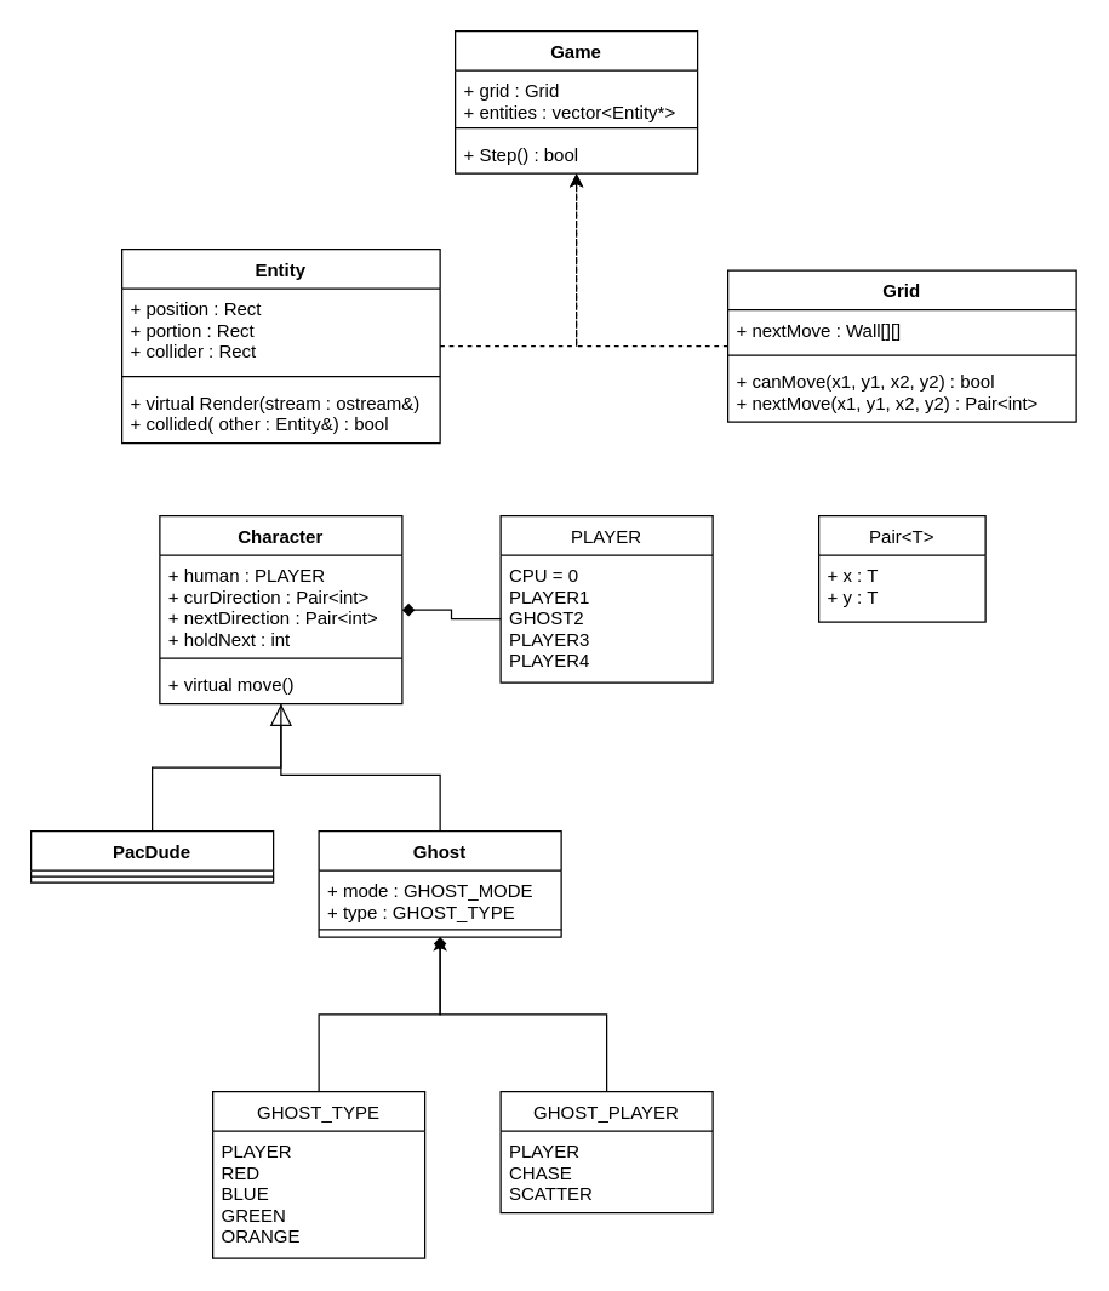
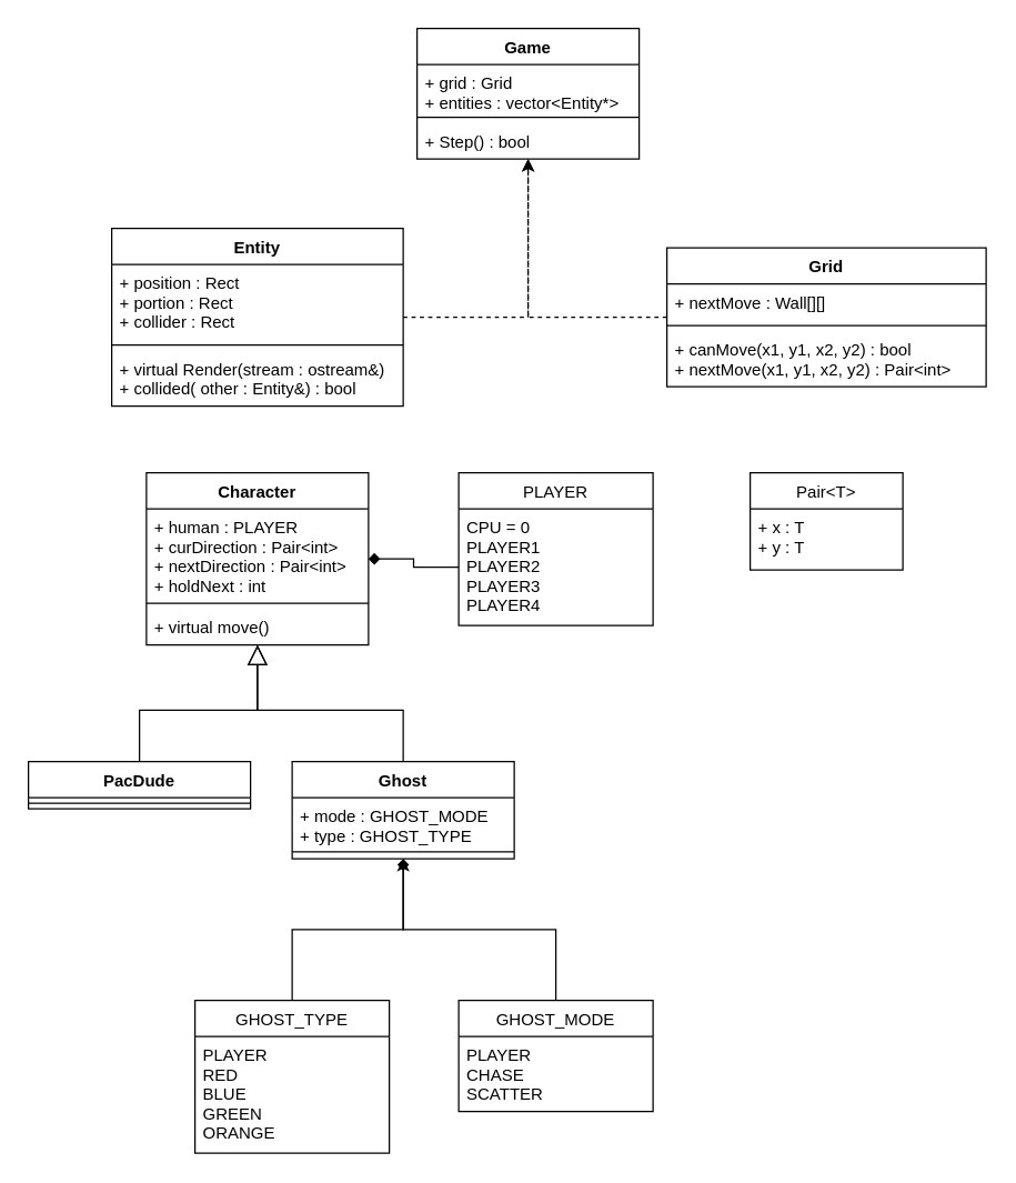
- <mxCell id="32" value="CPU = 0&#10;PLAYER1&#10;GHOST2&#10;PLAYER3&#10;PLAYER4" style="text;strokeColor=none;fillColor=none;align=left;verticalAlign=top;spacingLeft=4;spacingRight=4;overflow=hidden;rotatable=0;points=[[0,0.5],[1,0.5]];portConstraint=eastwest;" vertex="1" parent="31"><mxGeometry y="26" width="140" height="84" as="geometry" /></mxCell>
+ <mxCell id="32" value="CPU = 0&#10;PLAYER1&#10;PLAYER2&#10;PLAYER3&#10;PLAYER4" style="text;strokeColor=none;fillColor=none;align=left;verticalAlign=top;spacingLeft=4;spacingRight=4;overflow=hidden;rotatable=0;points=[[0,0.5],[1,0.5]];portConstraint=eastwest;" vertex="1" parent="31"><mxGeometry y="26" width="140" height="84" as="geometry" /></mxCell>
- <mxCell id="16" style="edgeStyle=orthogonalEdgeStyle;rounded=0;jumpSize=6;orthogonalLoop=1;jettySize=auto;html=1;endArrow=none;endFill=0;startSize=6;endSize=12;" edge="1" parent="1" source="17" target="12"><mxGeometry relative="1" as="geometry" /></mxCell>
+ <mxCell id="16" style="edgeStyle=orthogonalEdgeStyle;rounded=0;jumpSize=6;orthogonalLoop=1;jettySize=auto;html=1;endArrow=block;endFill=0;startSize=6;endSize=12;" edge="1" parent="1" source="17" target="12"><mxGeometry relative="1" as="geometry" /></mxCell>
- <mxCell id="26" value="GHOST_PLAYER" style="swimlane;fontStyle=0;childLayout=stackLayout;horizontal=1;startSize=26;fillColor=none;horizontalStack=0;resizeParent=1;resizeParentMax=0;resizeLast=0;collapsible=1;marginBottom=0;" vertex="1" parent="1"><mxGeometry x="330" y="720" width="140" height="80" as="geometry" /></mxCell>
+ <mxCell id="26" value="GHOST_MODE" style="swimlane;fontStyle=0;childLayout=stackLayout;horizontal=1;startSize=26;fillColor=none;horizontalStack=0;resizeParent=1;resizeParentMax=0;resizeLast=0;collapsible=1;marginBottom=0;" vertex="1" parent="1"><mxGeometry x="330" y="720" width="140" height="80" as="geometry" /></mxCell>
